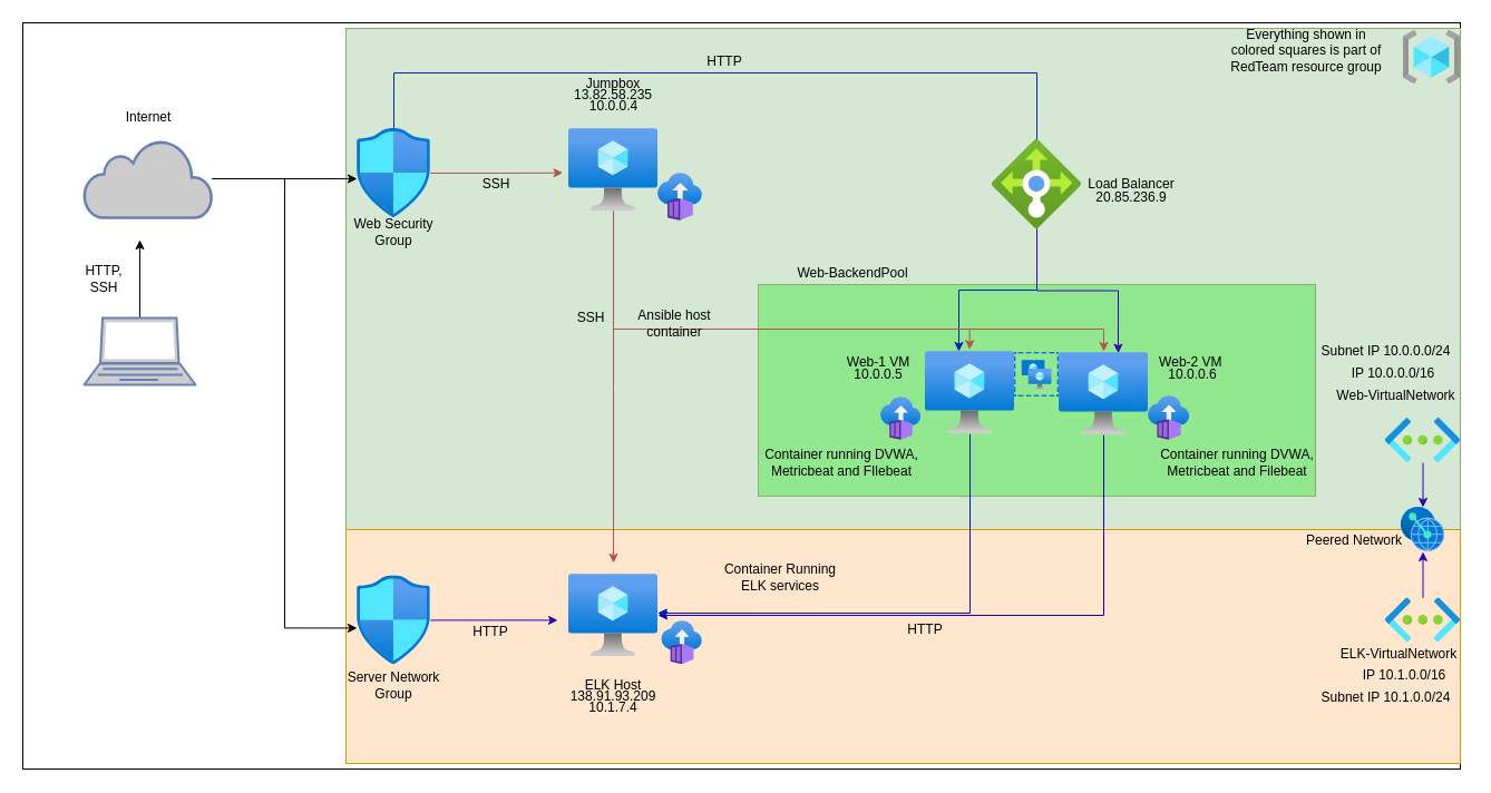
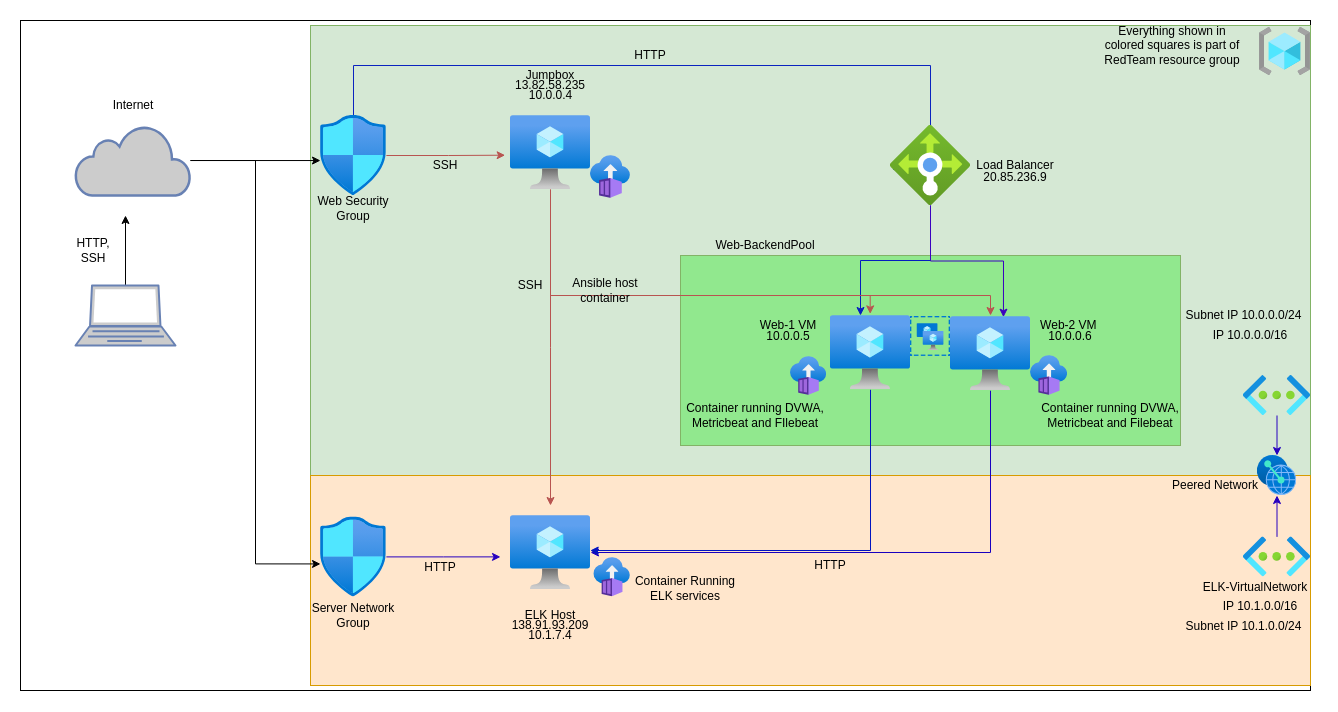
- <mxCell id="56" value="Web-VirtualNetwork" style="text;html=1;strokeColor=none;fillColor=none;align=center;verticalAlign=middle;whiteSpace=wrap;rounded=0;" vertex="1" parent="1"><mxGeometry x="1195" y="345" width="115" height="20" as="geometry" /></mxCell>
- <mxCell id="70" value="Container Running ELK services" style="text;html=1;strokeColor=none;fillColor=none;align=center;verticalAlign=middle;whiteSpace=wrap;rounded=0;" vertex="1" parent="1"><mxGeometry x="644.88" y="508.39" width="110" height="20" as="geometry" /></mxCell>
+ <mxCell id="70" value="Container Running ELK services" style="text;html=1;strokeColor=none;fillColor=none;align=center;verticalAlign=middle;whiteSpace=wrap;rounded=0;" vertex="1" parent="1"><mxGeometry x="629.88" y="578.39" width="110" height="20" as="geometry" /></mxCell>
